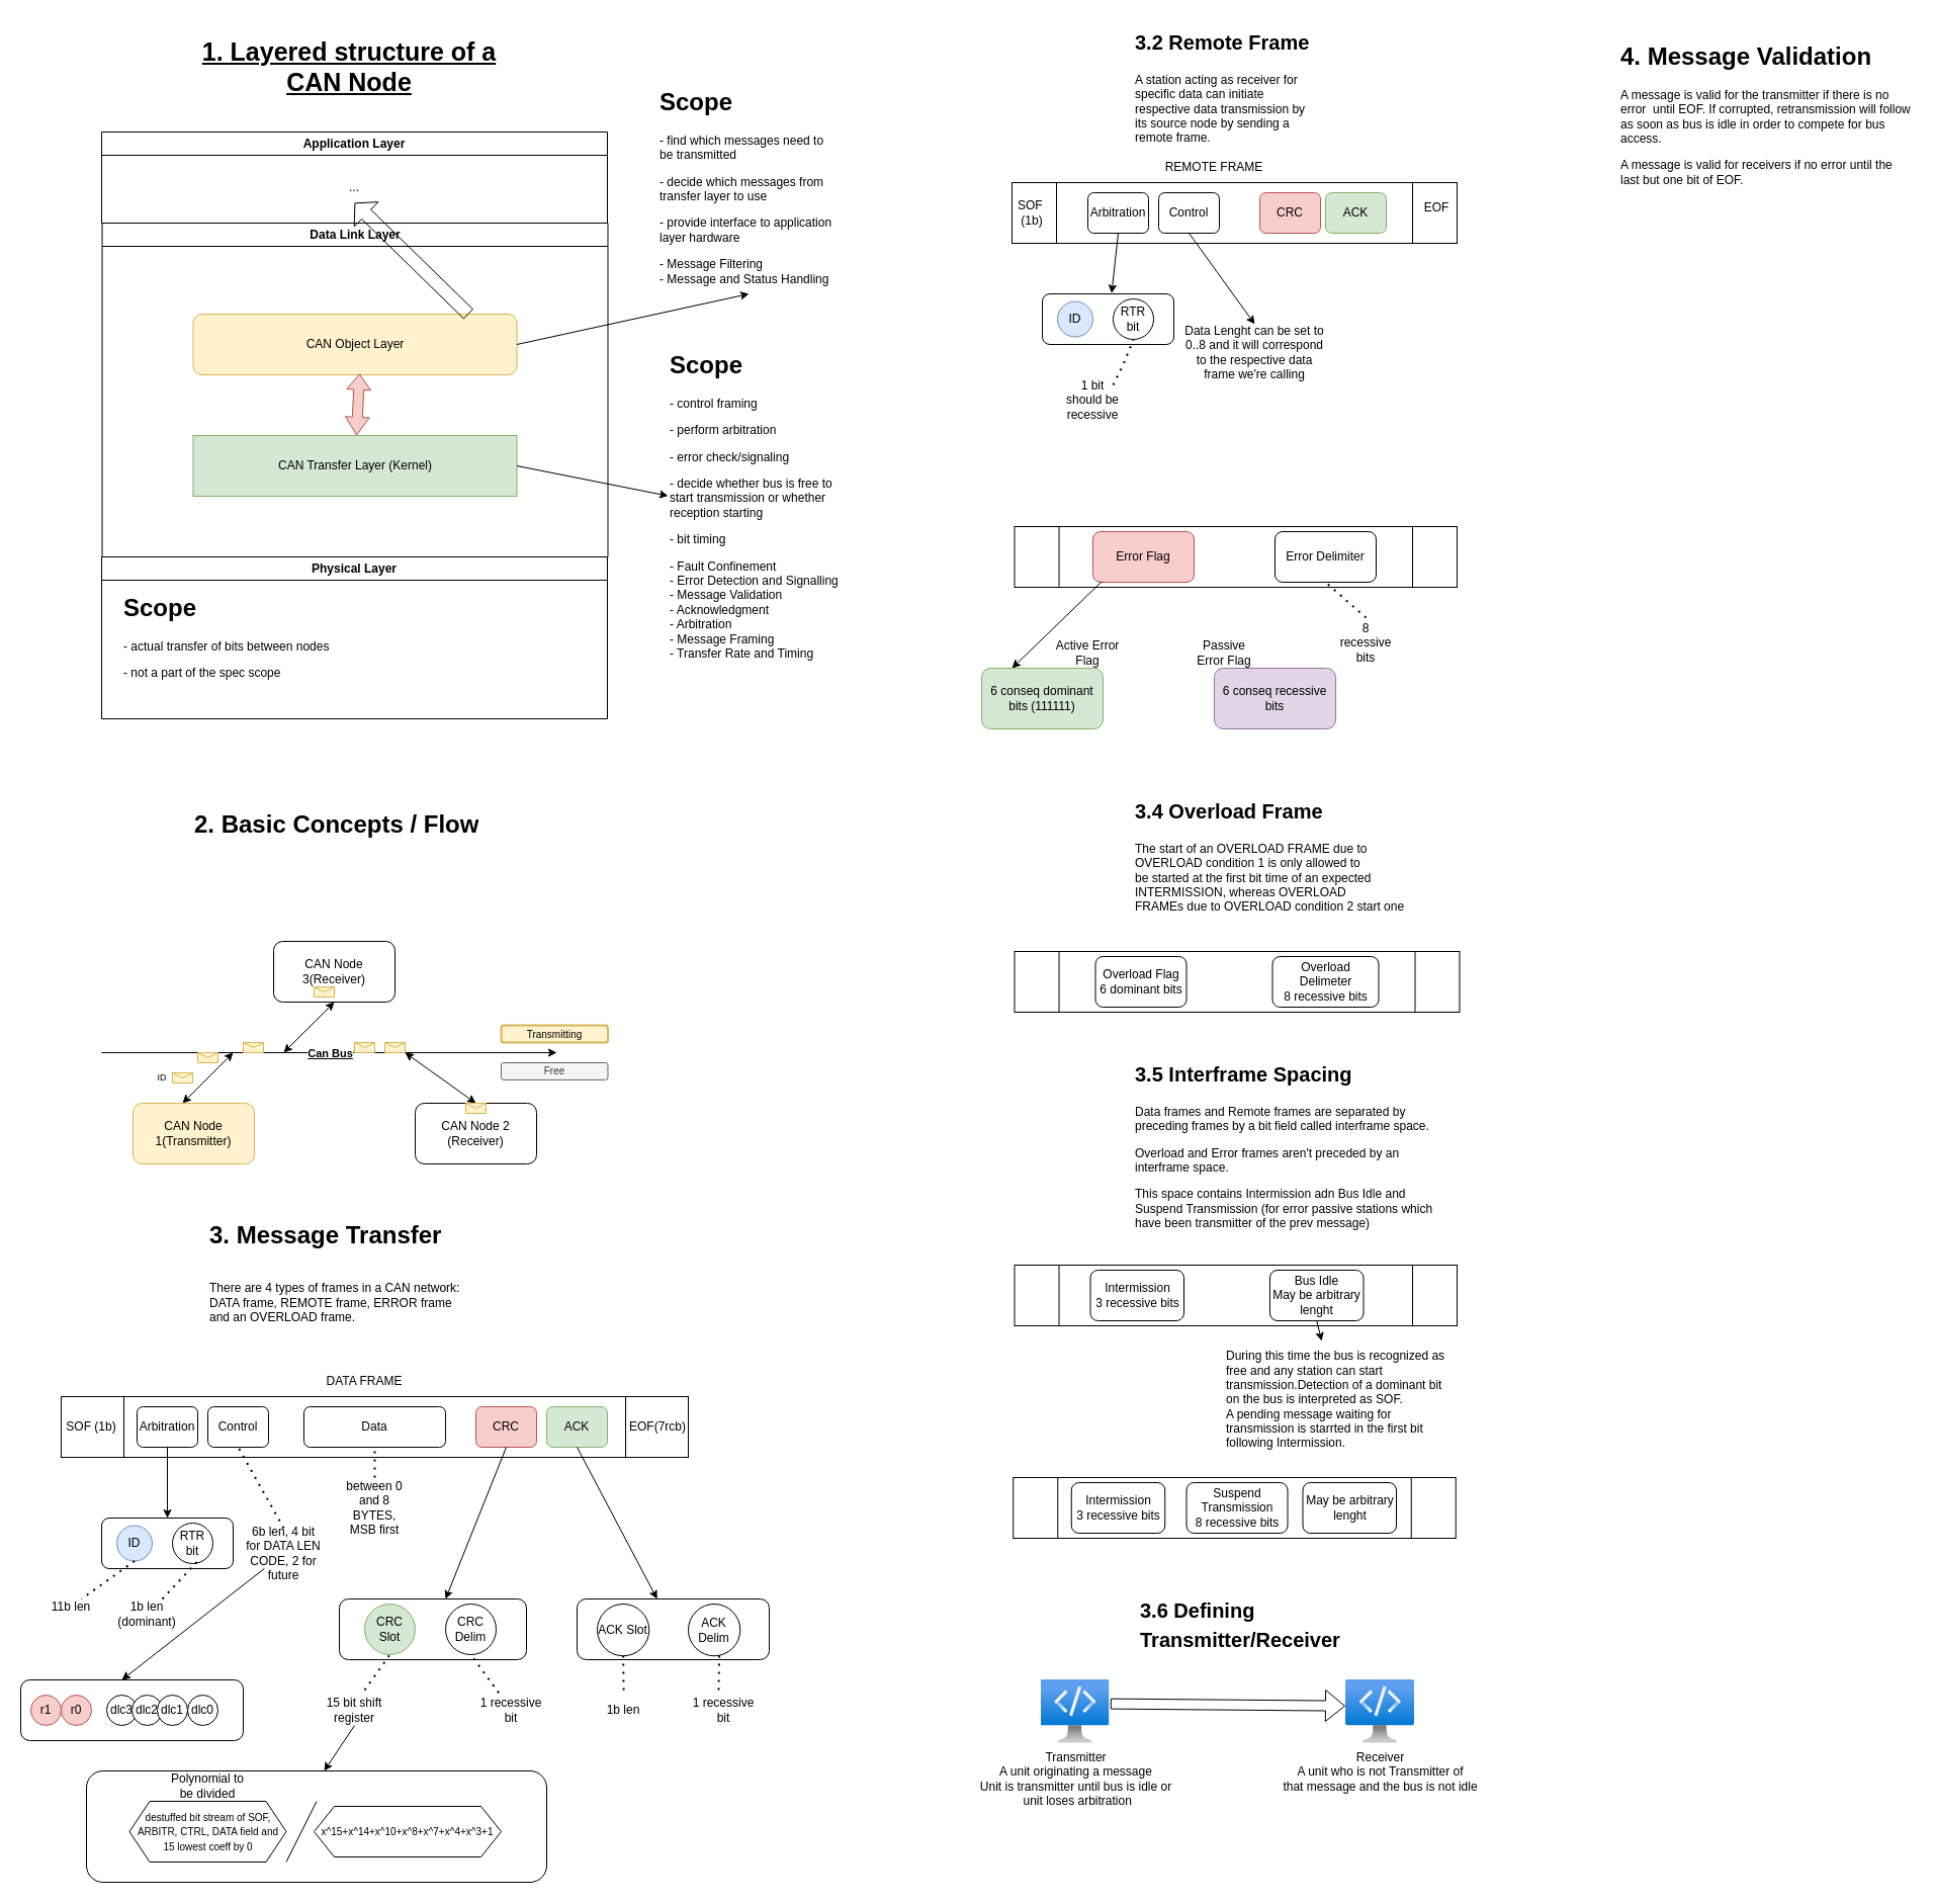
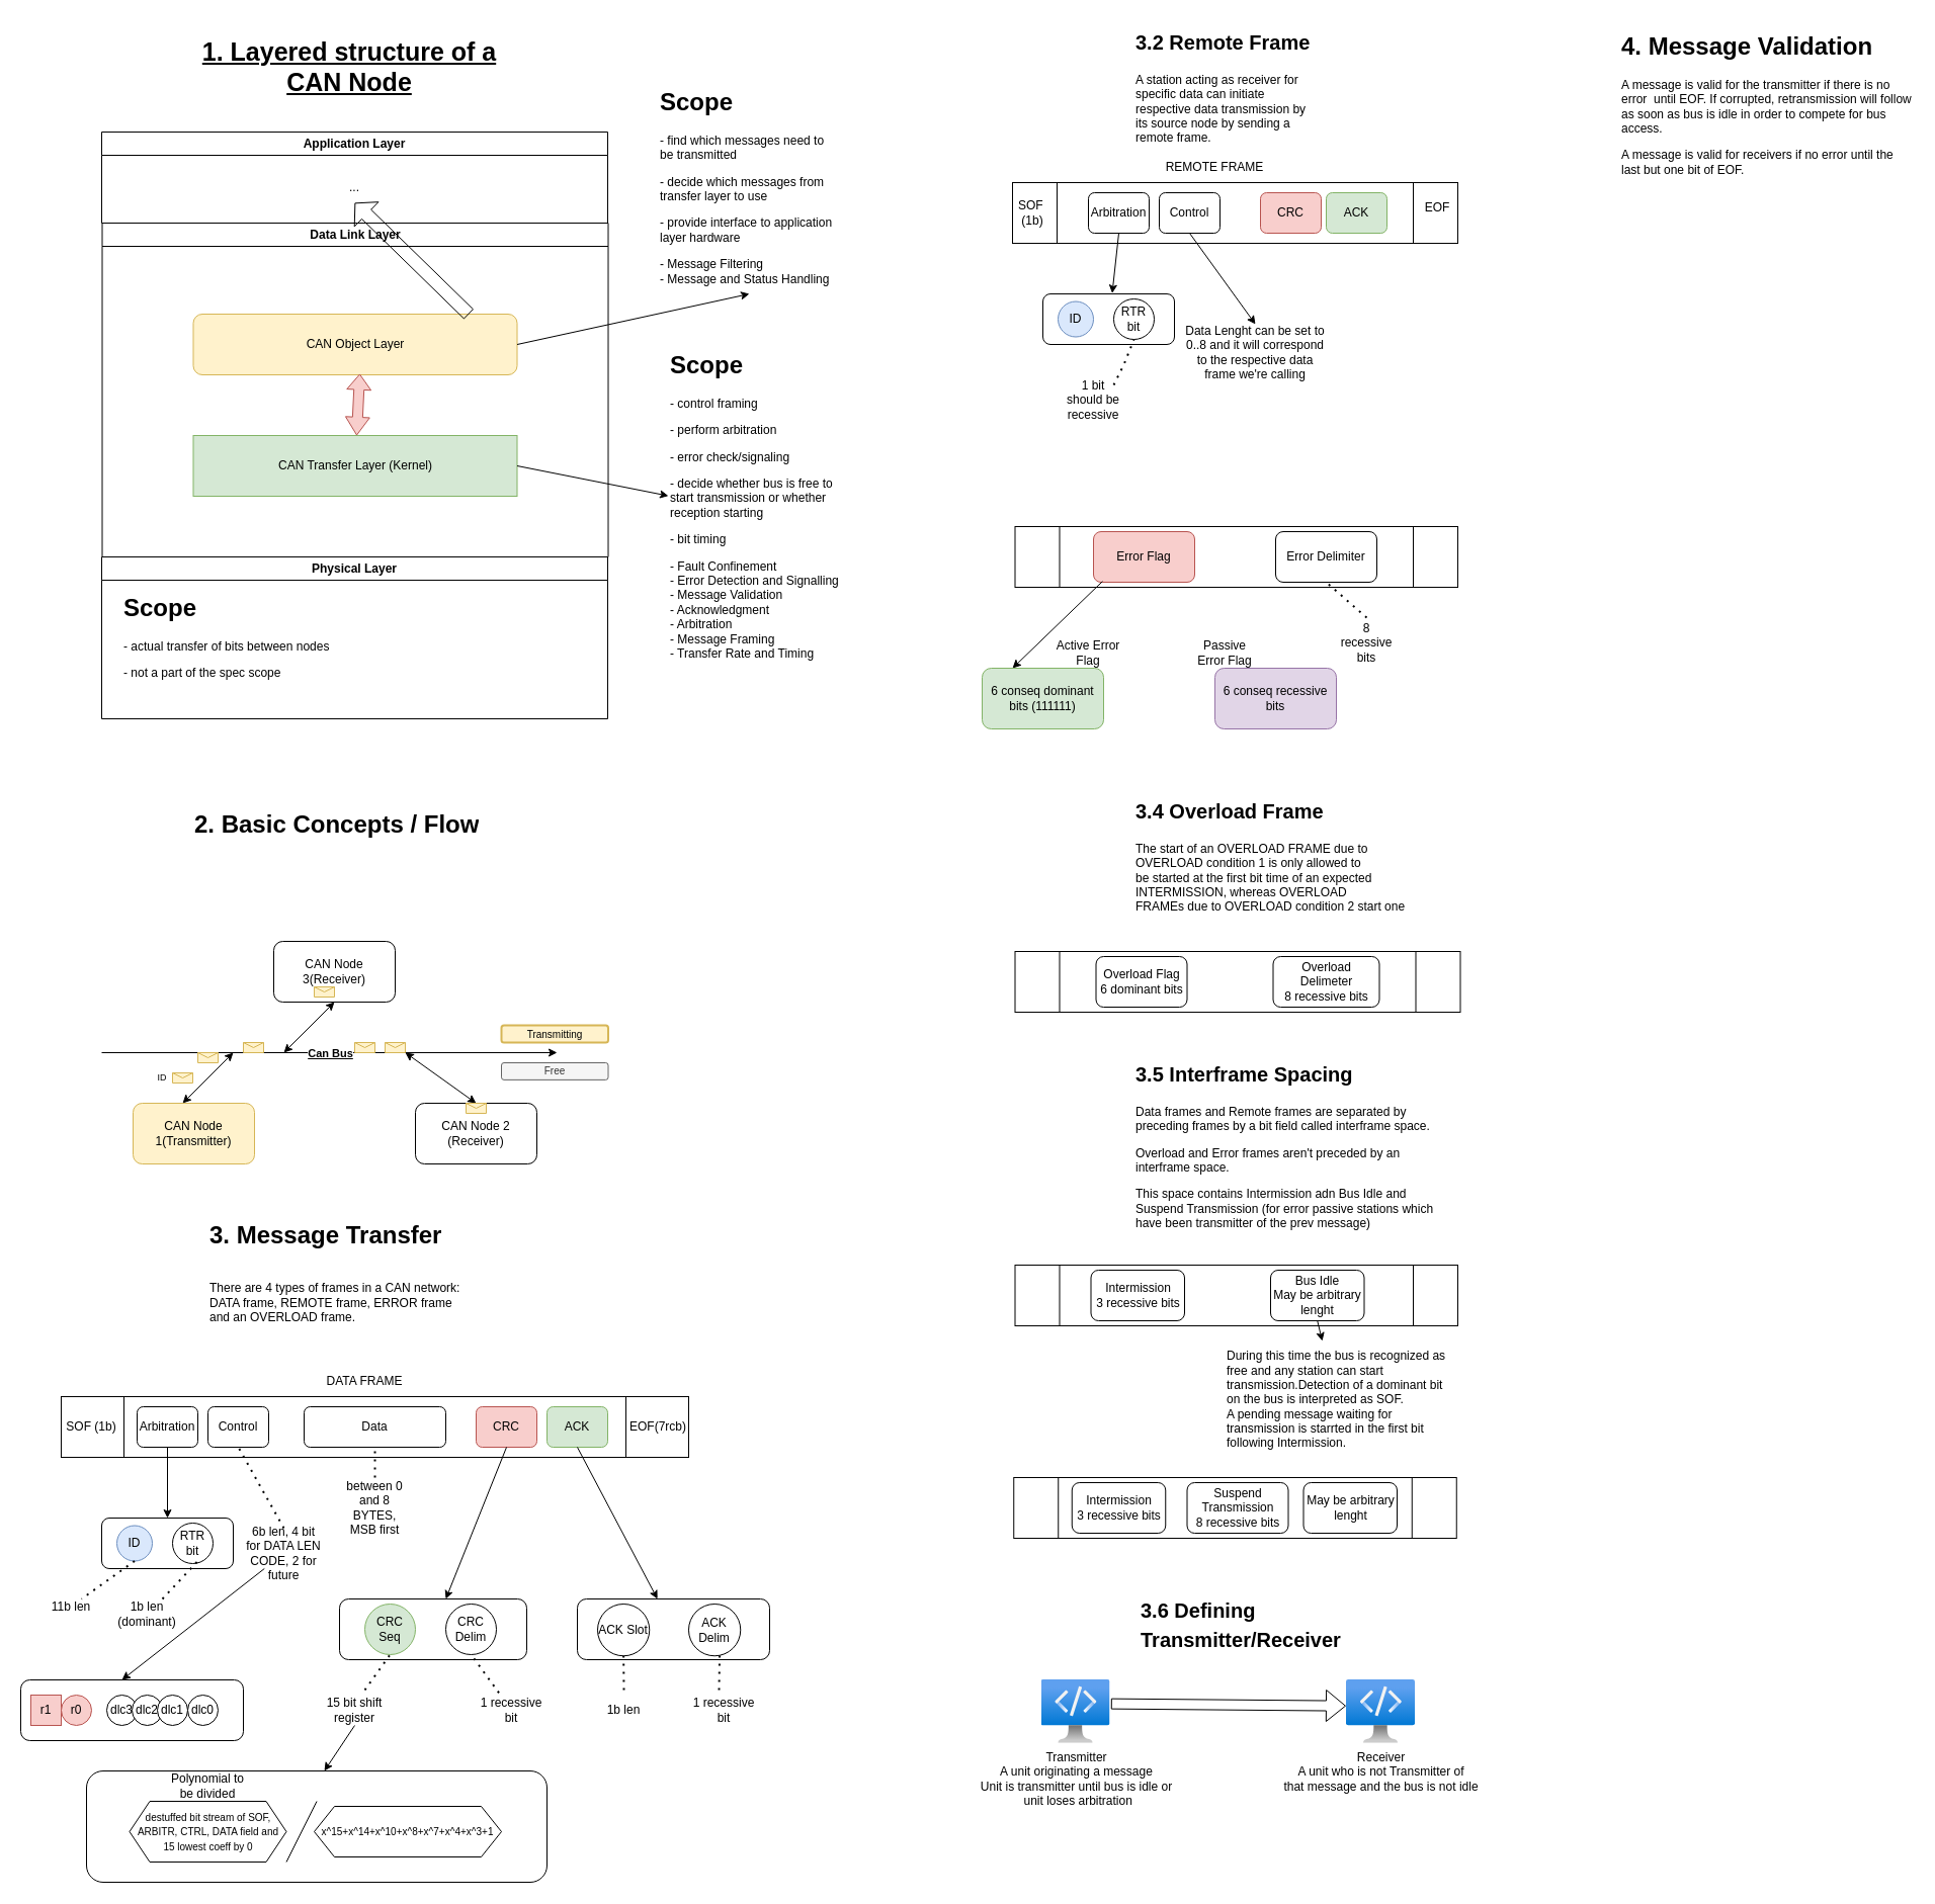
- <mxCell id="134" value="&lt;h1 style=&quot;margin-top: 0px;&quot;&gt;4. Message Validation&lt;br&gt;&lt;/h1&gt;&lt;p&gt;A message is valid for the transmitter if there is no error&amp;nbsp; until EOF. If corrupted, retransmission will follow as soon as bus is idle in order to compete for bus access.&lt;/p&gt;&lt;p&gt;A message is valid for receivers if no error until the last but one bit of EOF.&lt;br&gt;&lt;/p&gt;" style="text;html=1;whiteSpace=wrap;overflow=hidden;rounded=0;" vertex="1" parent="1"><mxGeometry x="1600" y="35" width="290" height="160" as="geometry" /></mxCell>
+ <mxCell id="134" value="&lt;h1 style=&quot;margin-top: 0px;&quot;&gt;4. Message Validation&lt;br&gt;&lt;/h1&gt;&lt;p&gt;A message is valid for the transmitter if there is no error&amp;nbsp; until EOF. If corrupted, retransmission will follow as soon as bus is idle in order to compete for bus access.&lt;/p&gt;&lt;p&gt;A message is valid for receivers if no error until the last but one bit of EOF.&lt;br&gt;&lt;/p&gt;" style="text;html=1;whiteSpace=wrap;overflow=hidden;rounded=0;" vertex="1" parent="1"><mxGeometry x="1600" y="25" width="290" height="160" as="geometry" /></mxCell>
- <mxCell id="70" value="CRC Slot" style="ellipse;whiteSpace=wrap;html=1;aspect=fixed;fillColor=#d5e8d4;strokeColor=#82b366;" vertex="1" parent="1"><mxGeometry x="360" y="1585" width="50" height="50" as="geometry" /></mxCell>
+ <mxCell id="70" value="CRC Seq" style="ellipse;whiteSpace=wrap;html=1;aspect=fixed;fillColor=#d5e8d4;strokeColor=#82b366;" vertex="1" parent="1"><mxGeometry x="360" y="1585" width="50" height="50" as="geometry" /></mxCell>
- <mxCell id="60" value="r1" style="ellipse;whiteSpace=wrap;html=1;aspect=fixed;fillColor=#f8cecc;strokeColor=#b85450;" vertex="1" parent="1"><mxGeometry x="30" y="1675" width="30" height="30" as="geometry" /></mxCell>
+ <mxCell id="60" value="r1" style="whiteSpace=wrap;html=1;aspect=fixed;fillColor=#f8cecc;strokeColor=#b85450;rounded=0;" vertex="1" parent="1"><mxGeometry x="30" y="1675" width="30" height="30" as="geometry" /></mxCell>
